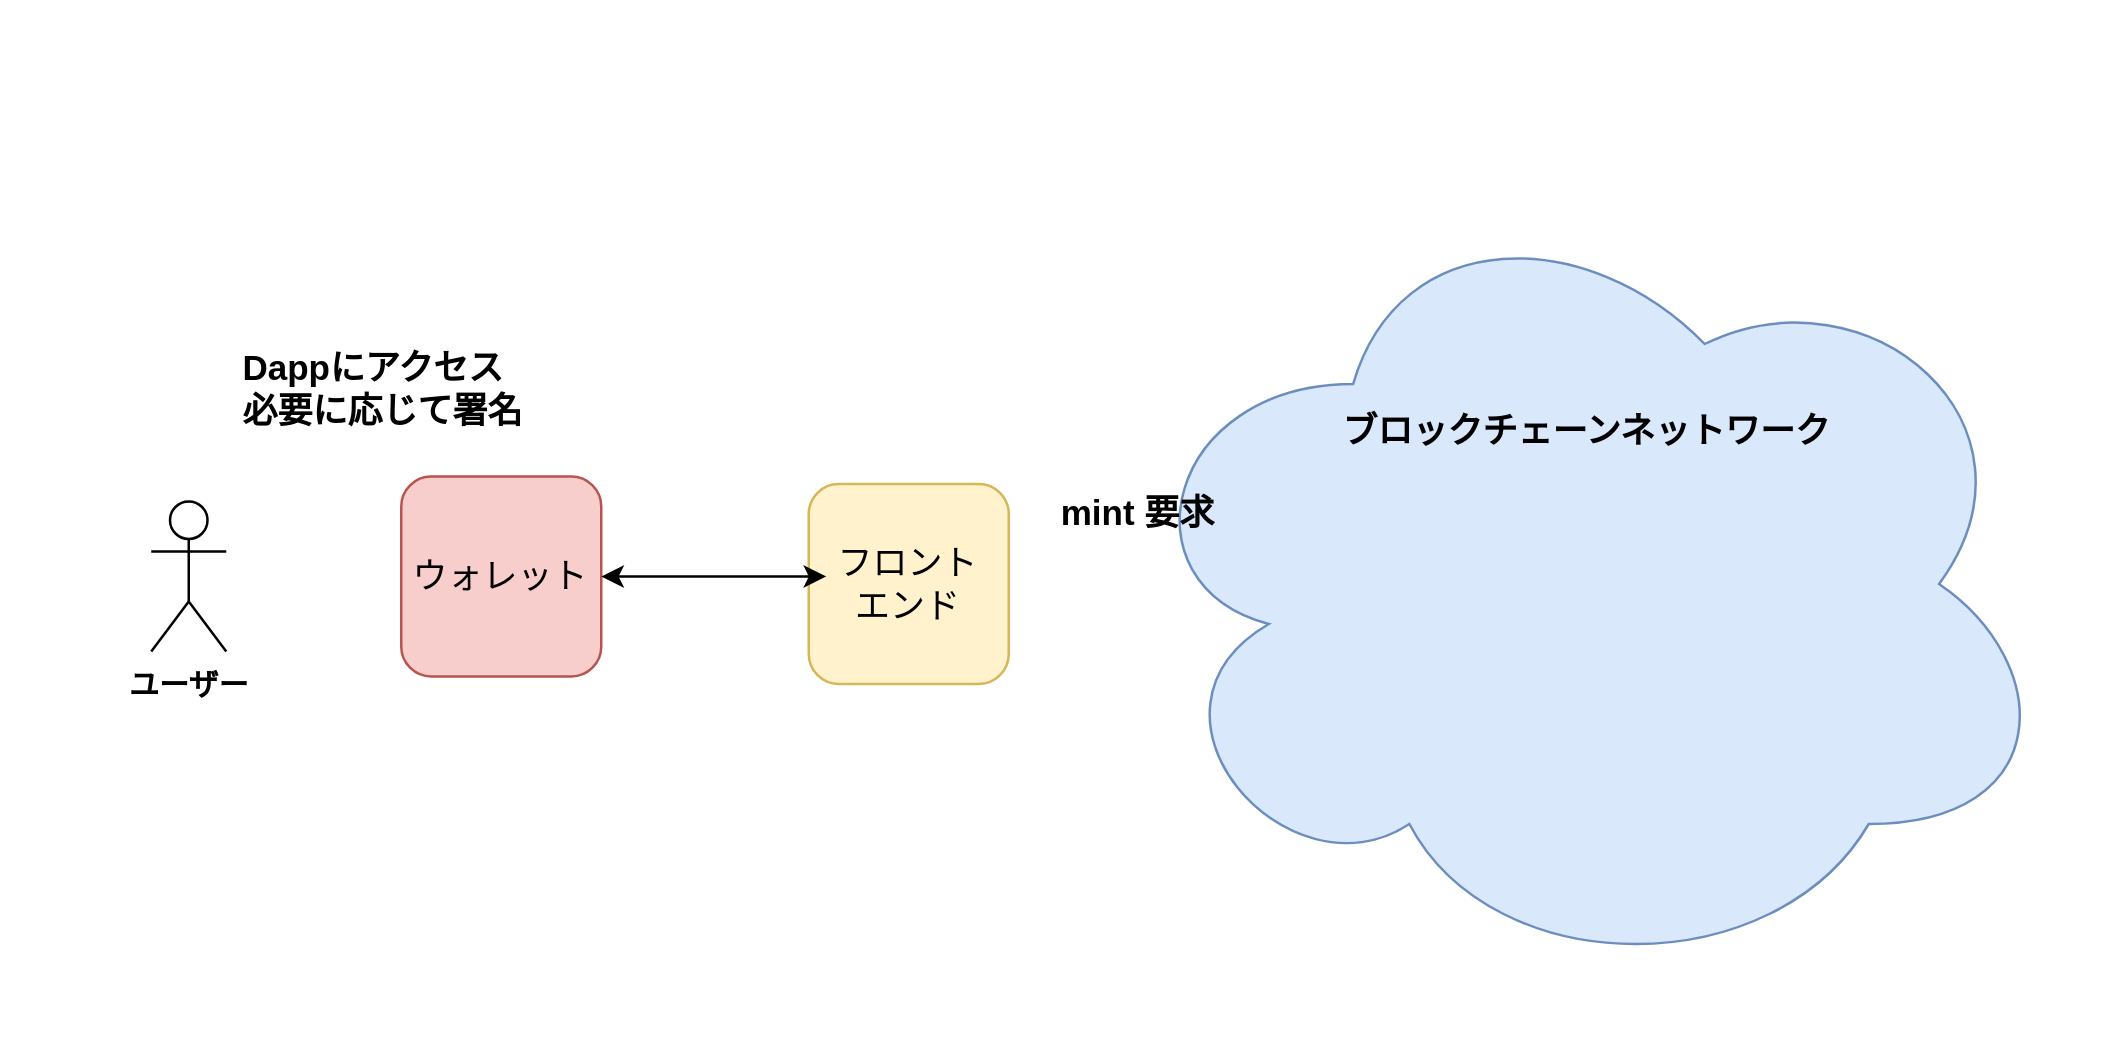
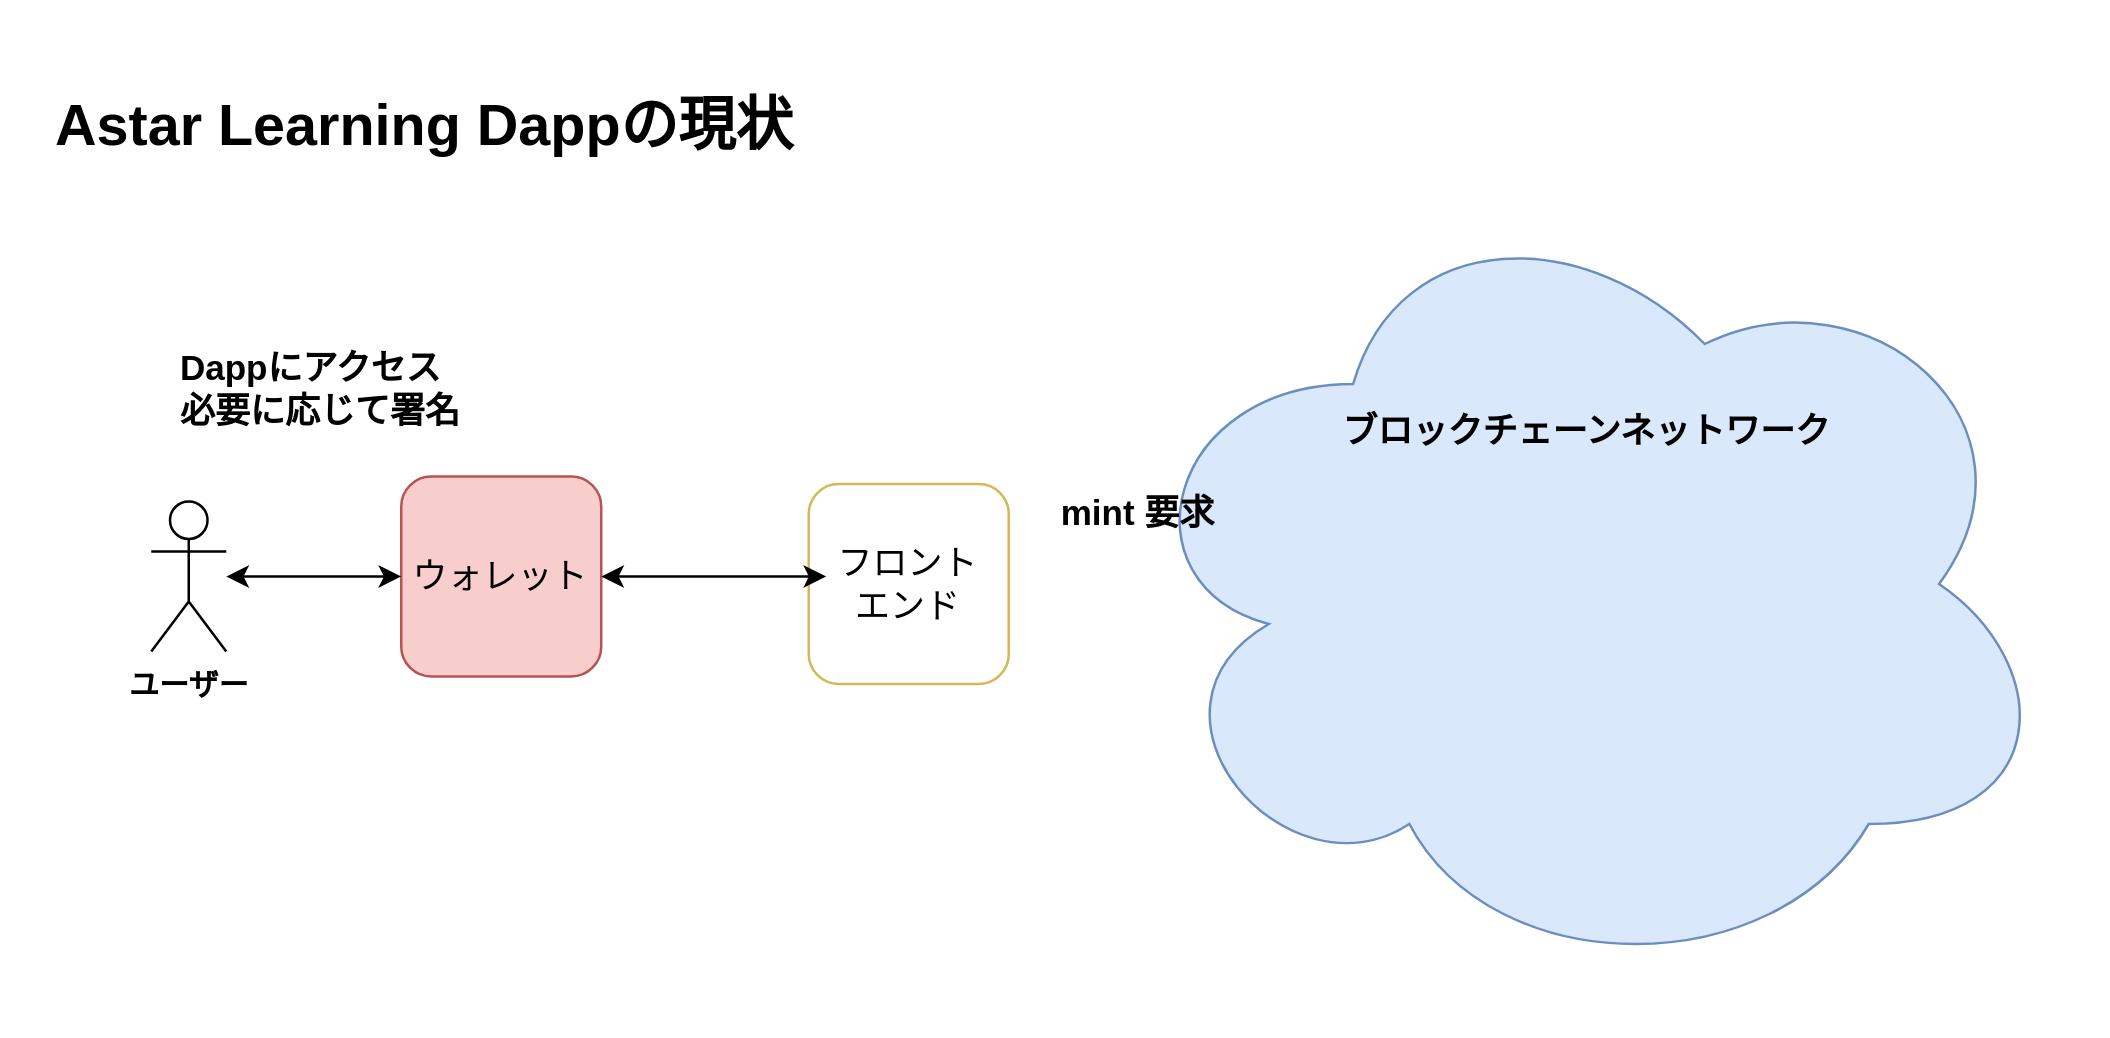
+ <mxCell id="10" value="Astar Learning Dappの現状" style="text;html=1;strokeColor=none;fillColor=none;align=left;verticalAlign=middle;whiteSpace=wrap;rounded=0;fontSize=23;fontStyle=1" vertex="1" parent="1"><mxGeometry x="20" y="20" width="330" height="60" as="geometry" /></mxCell>
- <mxCell id="8" value="Dappにアクセス&lt;br&gt;必要に応じて署名" style="text;html=1;strokeColor=none;fillColor=none;align=left;verticalAlign=middle;whiteSpace=wrap;rounded=0;fontSize=14;fontStyle=1" vertex="1" parent="1"><mxGeometry x="95" y="140" width="130" height="30" as="geometry" /></mxCell>
+ <mxCell id="8" value="Dappにアクセス&lt;br&gt;必要に応じて署名" style="text;html=1;strokeColor=none;fillColor=none;align=left;verticalAlign=middle;whiteSpace=wrap;rounded=0;fontSize=14;fontStyle=1" vertex="1" parent="1"><mxGeometry x="70" y="140" width="130" height="30" as="geometry" /></mxCell>
+ <mxCell id="7" value="" style="endArrow=classic;startArrow=classic;html=1;rounded=0;fontSize=14;entryX=0;entryY=0.5;entryDx=0;entryDy=0;" edge="1" parent="1" source="2" target="4"><mxGeometry width="50" height="50" relative="1" as="geometry"><mxPoint x="250" y="240" as="sourcePoint" /><mxPoint x="340" y="240" as="targetPoint" /></mxGeometry></mxCell>
- <mxCell id="5" value="フロント&lt;br&gt;エンド" style="rounded=1;whiteSpace=wrap;html=1;fontSize=14;fillColor=#fff2cc;strokeColor=#d6b656;" vertex="1" parent="1"><mxGeometry x="323" y="193" width="80" height="80" as="geometry" /></mxCell>
+ <mxCell id="5" value="フロント&lt;br&gt;エンド" style="rounded=1;whiteSpace=wrap;html=1;fontSize=14;fillColor=#ffffff;strokeColor=#d6b656;" vertex="1" parent="1"><mxGeometry x="323" y="193" width="80" height="80" as="geometry" /></mxCell>
